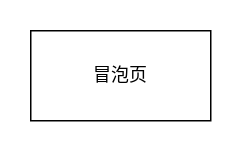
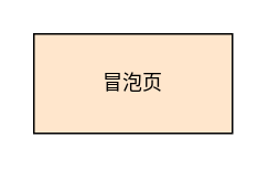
- <mxCell id="2" value="冒泡页" style="rounded=0;whiteSpace=wrap;html=1;" vertex="1" parent="1"><mxGeometry x="20" y="20" width="120" height="60" as="geometry" /></mxCell>
+ <mxCell id="2" value="冒泡页" style="rounded=0;whiteSpace=wrap;html=1;fillColor=#ffe6cc;" vertex="1" parent="1"><mxGeometry x="20" y="20" width="120" height="60" as="geometry" /></mxCell>
